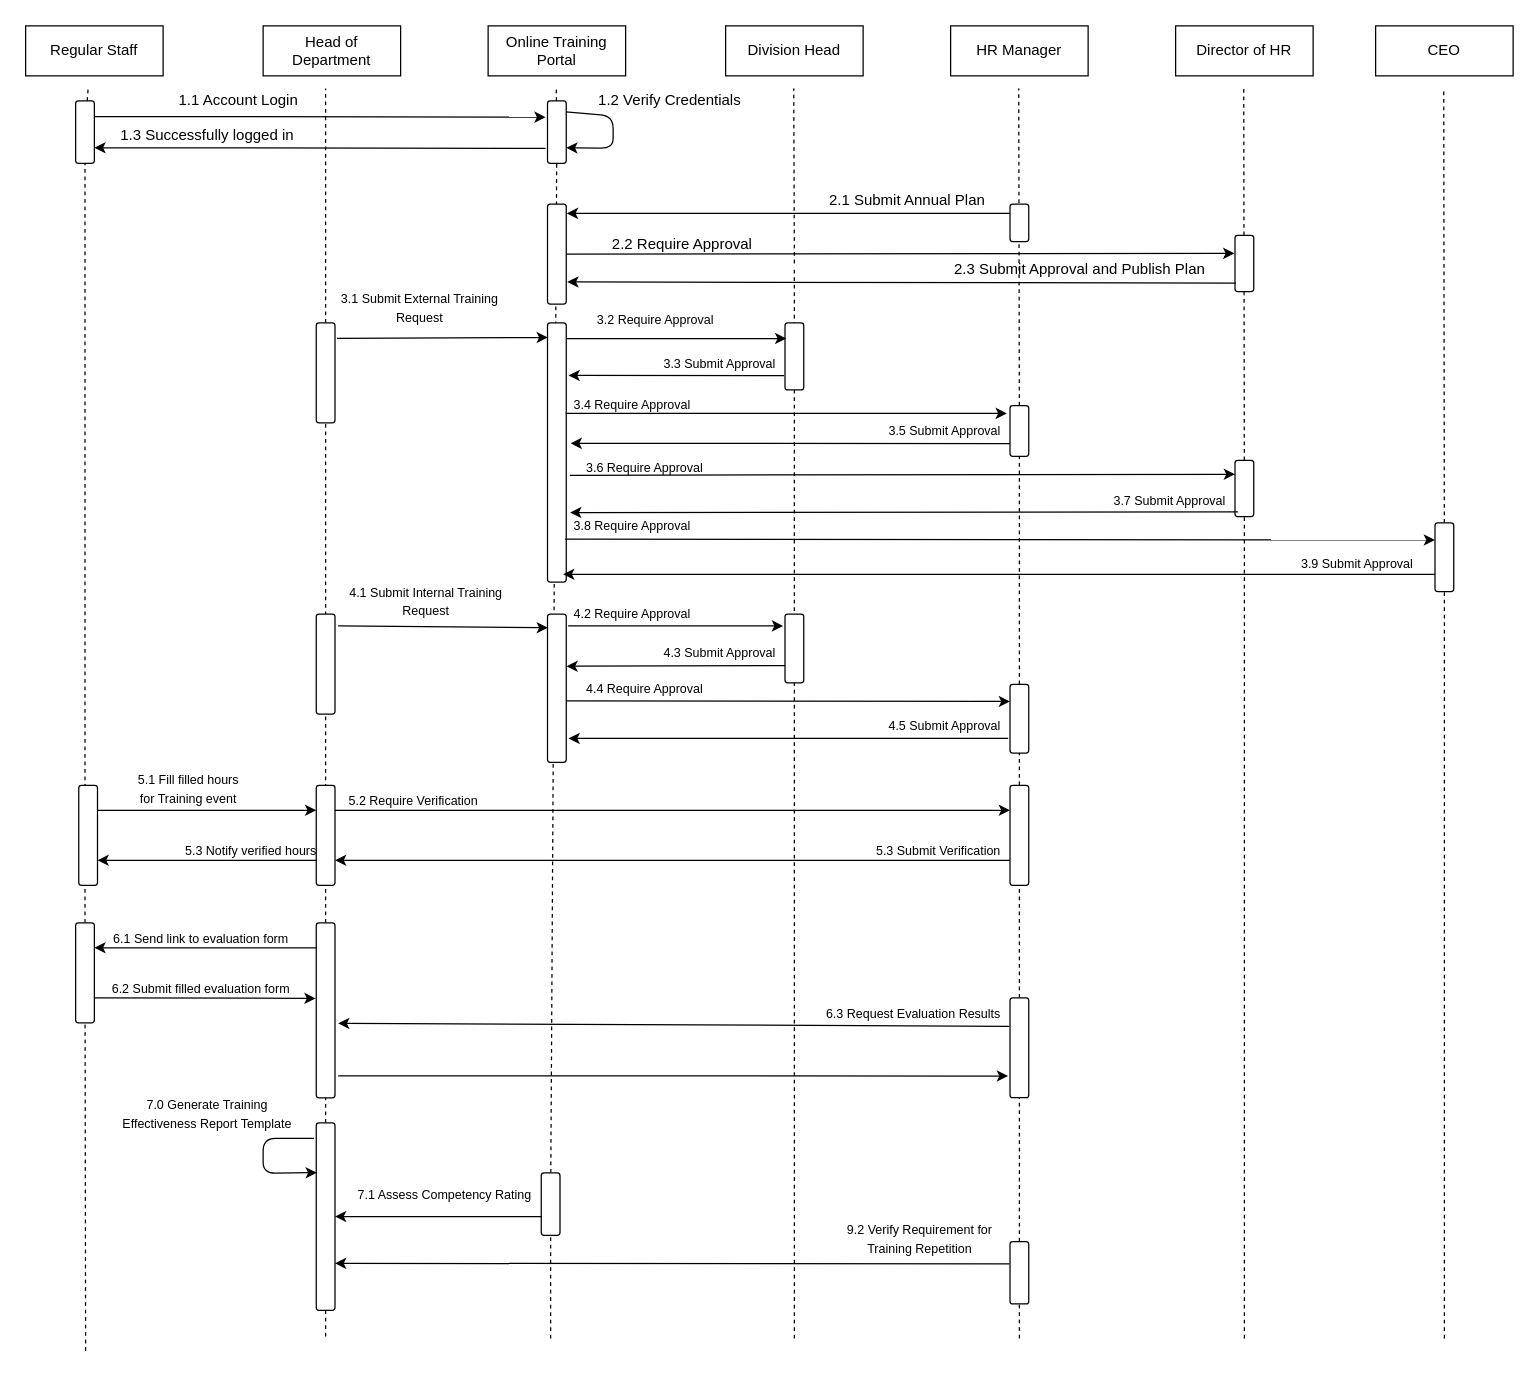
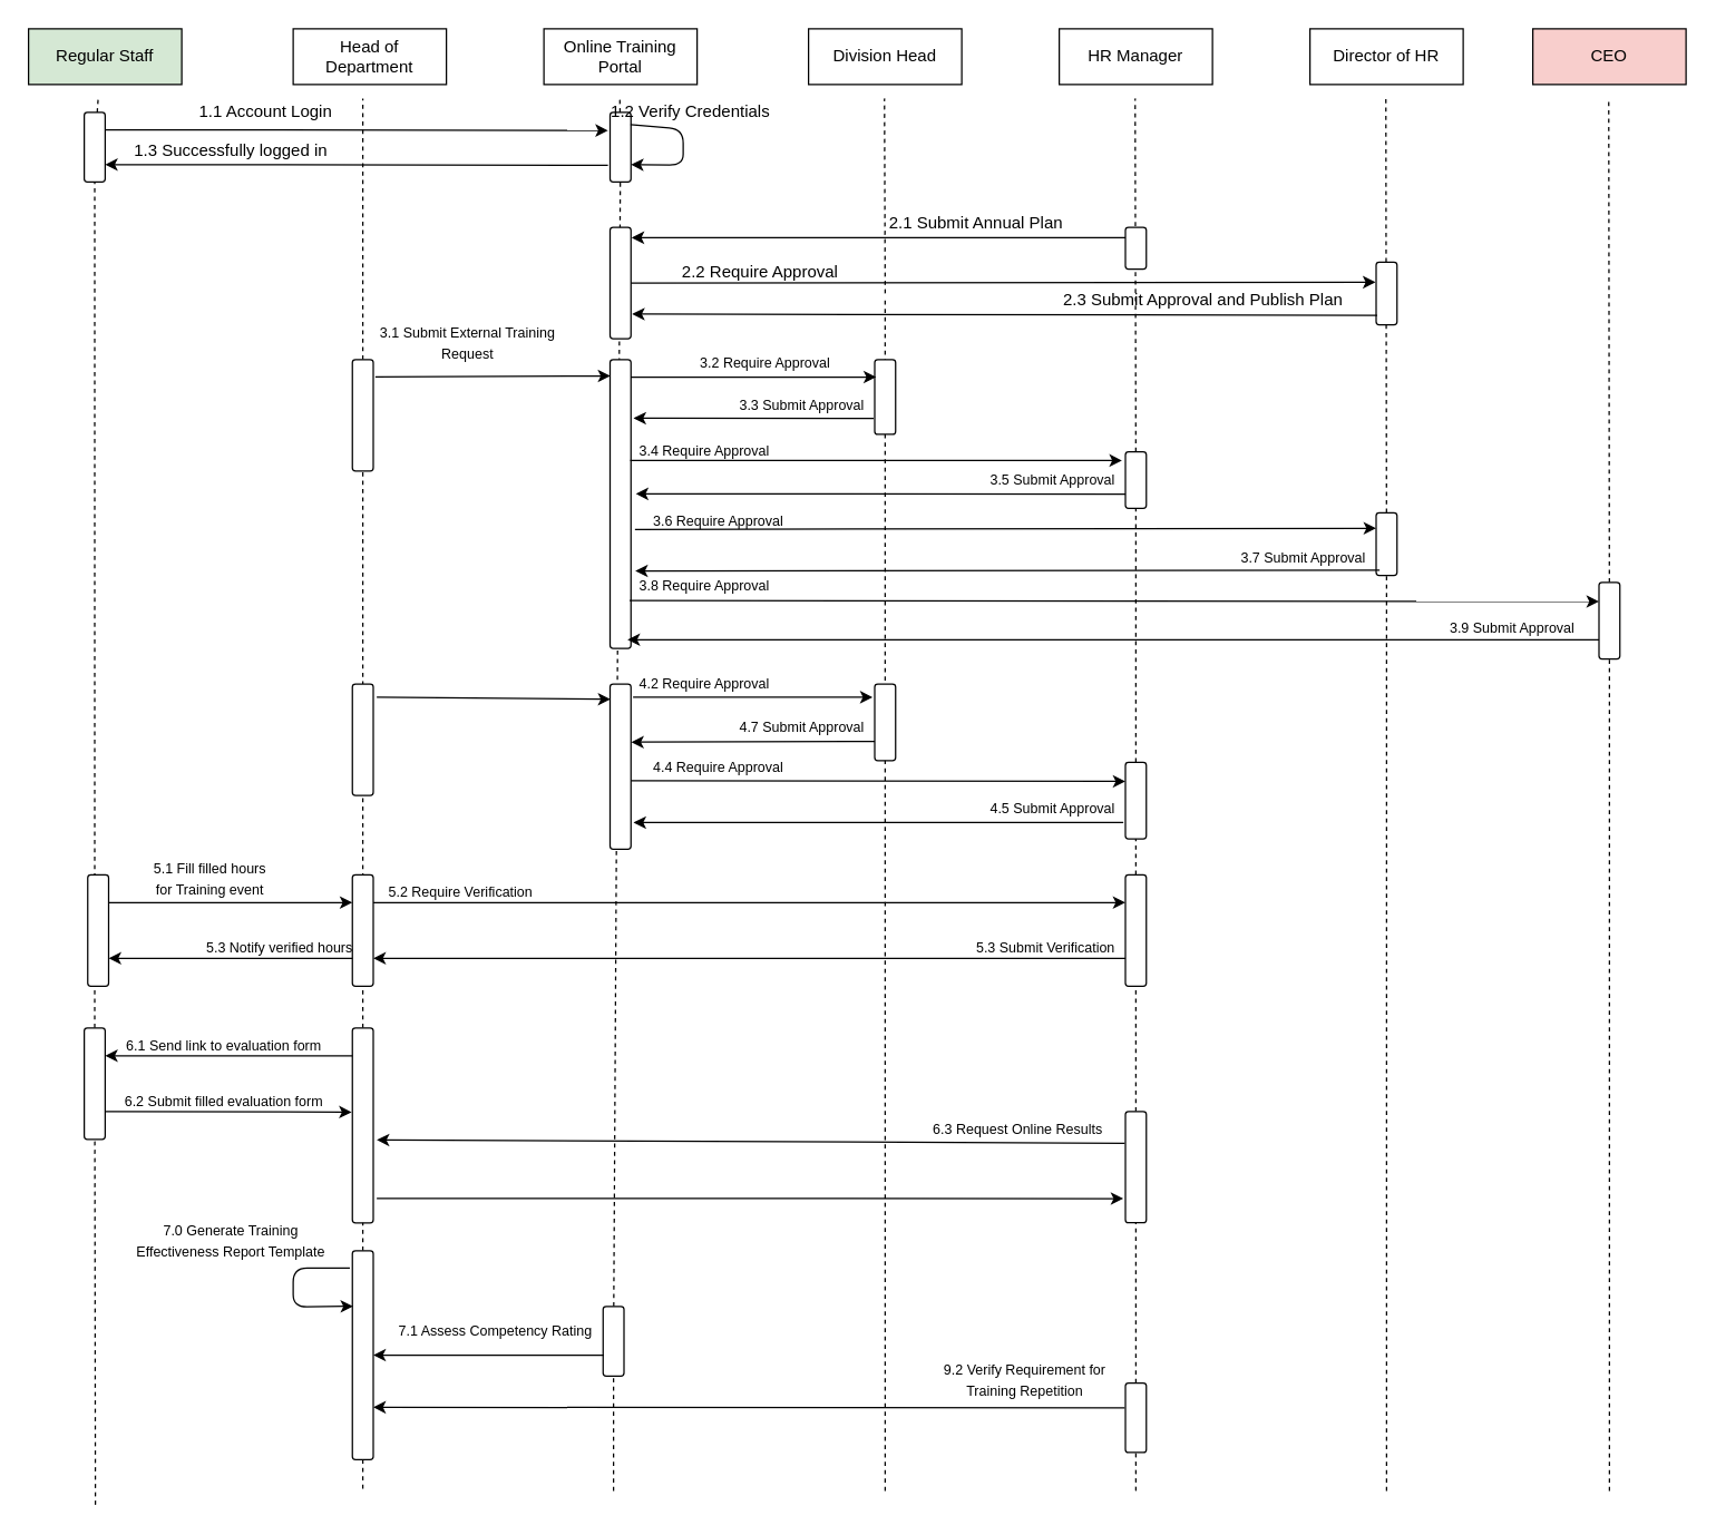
- <mxCell id="2" value="Regular Staff" style="rounded=0;whiteSpace=wrap;html=1;" vertex="1" parent="1"><mxGeometry x="20" y="20" width="110" height="40" as="geometry" /></mxCell>
+ <mxCell id="2" value="Regular Staff" style="rounded=0;whiteSpace=wrap;html=1;fillColor=#d5e8d4;" vertex="1" parent="1"><mxGeometry x="20" y="20" width="110" height="40" as="geometry" /></mxCell>
- <mxCell id="8" value="CEO" style="rounded=0;whiteSpace=wrap;html=1;" vertex="1" parent="1"><mxGeometry x="1100" y="20" width="110" height="40" as="geometry" /></mxCell>
+ <mxCell id="8" value="CEO" style="rounded=0;whiteSpace=wrap;html=1;fillColor=#f8cecc;" vertex="1" parent="1"><mxGeometry x="1100" y="20" width="110" height="40" as="geometry" /></mxCell>
- <mxCell id="23" value="1.2 Verify Credentials" style="text;html=1;align=center;verticalAlign=middle;resizable=0;points=[];autosize=1;" vertex="1" parent="1"><mxGeometry x="470" y="70" width="130" height="20" as="geometry" /></mxCell>
+ <mxCell id="23" value="1.2 Verify Credentials" style="text;html=1;align=center;verticalAlign=middle;resizable=0;points=[];autosize=1;" vertex="1" parent="1"><mxGeometry x="430" y="70" width="130" height="20" as="geometry" /></mxCell>
- <mxCell id="30" value="2.1 Submit Annual Plan" style="text;html=1;align=center;verticalAlign=middle;resizable=0;points=[];autosize=1;" vertex="1" parent="1"><mxGeometry x="655" y="150" width="140" height="20" as="geometry" /></mxCell>
+ <mxCell id="30" value="2.1 Submit Annual Plan" style="text;html=1;align=center;verticalAlign=middle;resizable=0;points=[];autosize=1;" vertex="1" parent="1"><mxGeometry x="630" y="150" width="140" height="20" as="geometry" /></mxCell>
- <mxCell id="45" value="&lt;font style=&quot;font-size: 10px&quot;&gt;3.2 Require Approval&amp;nbsp;&lt;/font&gt;" style="text;html=1;align=center;verticalAlign=middle;resizable=0;points=[];autosize=1;" vertex="1" parent="1"><mxGeometry x="470" y="245" width="110" height="20" as="geometry" /></mxCell>
+ <mxCell id="45" value="&lt;font style=&quot;font-size: 10px&quot;&gt;3.2 Require Approval&amp;nbsp;&lt;/font&gt;" style="text;html=1;align=center;verticalAlign=middle;resizable=0;points=[];autosize=1;" vertex="1" parent="1"><mxGeometry x="495" y="250" width="110" height="20" as="geometry" /></mxCell>
- <mxCell id="67" value="&lt;font style=&quot;font-size: 10px&quot;&gt;4.1 Submit Internal Training &lt;br&gt;Request&lt;/font&gt;" style="text;html=1;align=center;verticalAlign=middle;resizable=0;points=[];autosize=1;" vertex="1" parent="1"><mxGeometry x="270" y="460" width="140" height="40" as="geometry" /></mxCell>
- <mxCell id="76" value="&lt;font style=&quot;font-size: 10px&quot;&gt;4.3 Submit Approval&lt;/font&gt;" style="text;html=1;align=center;verticalAlign=middle;resizable=0;points=[];autosize=1;" vertex="1" parent="1"><mxGeometry x="520" y="510.5" width="110" height="20" as="geometry" /></mxCell>
+ <mxCell id="76" value="&lt;font style=&quot;font-size: 10px&quot;&gt;4.7 Submit Approval&lt;/font&gt;" style="text;html=1;align=center;verticalAlign=middle;resizable=0;points=[];autosize=1;" vertex="1" parent="1"><mxGeometry x="520" y="510.5" width="110" height="20" as="geometry" /></mxCell>
- <mxCell id="103" value="&lt;font style=&quot;font-size: 10px&quot;&gt;6.3 Request Evaluation Results&lt;br&gt;&lt;/font&gt;" style="text;html=1;align=center;verticalAlign=middle;resizable=0;points=[];autosize=1;" vertex="1" parent="1"><mxGeometry x="650" y="800" width="160" height="20" as="geometry" /></mxCell>
+ <mxCell id="103" value="&lt;font style=&quot;font-size: 10px&quot;&gt;6.3 Request Online Results&lt;br&gt;&lt;/font&gt;" style="text;html=1;align=center;verticalAlign=middle;resizable=0;points=[];autosize=1;" vertex="1" parent="1"><mxGeometry x="650" y="800" width="160" height="20" as="geometry" /></mxCell>
